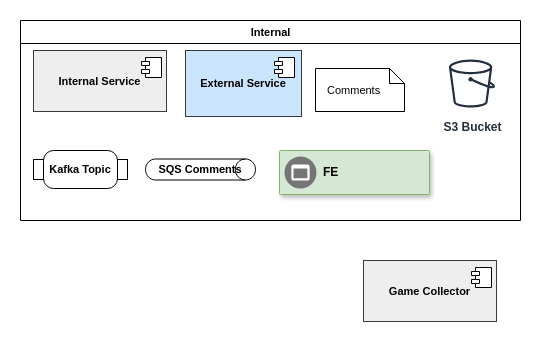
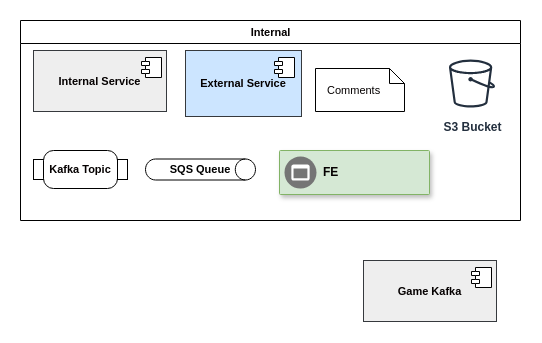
- <mxCell id="9" value="SQS Comments" style="strokeWidth=1;html=1;shape=mxgraph.flowchart.direct_data;whiteSpace=wrap;rounded=0;shadow=0;glass=0;labelBackgroundColor=none;labelBorderColor=none;sketch=0;fontFamily=Helvetica;fontColor=default;gradientColor=none;fontStyle=1;fontSize=11;" parent="2" vertex="1"><mxGeometry x="125" y="138.5" width="110" height="21" as="geometry" /></mxCell>
+ <mxCell id="9" value="SQS Queue" style="strokeWidth=1;html=1;shape=mxgraph.flowchart.direct_data;whiteSpace=wrap;rounded=0;shadow=0;glass=0;labelBackgroundColor=none;labelBorderColor=none;sketch=0;fontFamily=Helvetica;fontColor=default;gradientColor=none;fontStyle=1;fontSize=11;" parent="2" vertex="1"><mxGeometry x="125" y="138.5" width="110" height="21" as="geometry" /></mxCell>
- <mxCell id="13" value="Game Collector" style="html=1;dropTarget=0;rounded=0;shadow=0;glass=0;labelBackgroundColor=none;labelBorderColor=none;sketch=0;fontFamily=Helvetica;strokeColor=#36393d;fontStyle=1;fillColor=#eeeeee;whiteSpace=wrap;fontSize=11;fontColor=#050000;" parent="1" vertex="1"><mxGeometry x="363" y="260" width="133" height="61" as="geometry" /></mxCell>
+ <mxCell id="13" value="Game Kafka" style="html=1;dropTarget=0;rounded=0;shadow=0;glass=0;labelBackgroundColor=none;labelBorderColor=none;sketch=0;fontFamily=Helvetica;strokeColor=#36393d;fontStyle=1;fillColor=#eeeeee;whiteSpace=wrap;fontSize=11;fontColor=#050000;" parent="1" vertex="1"><mxGeometry x="363" y="260" width="133" height="61" as="geometry" /></mxCell>
